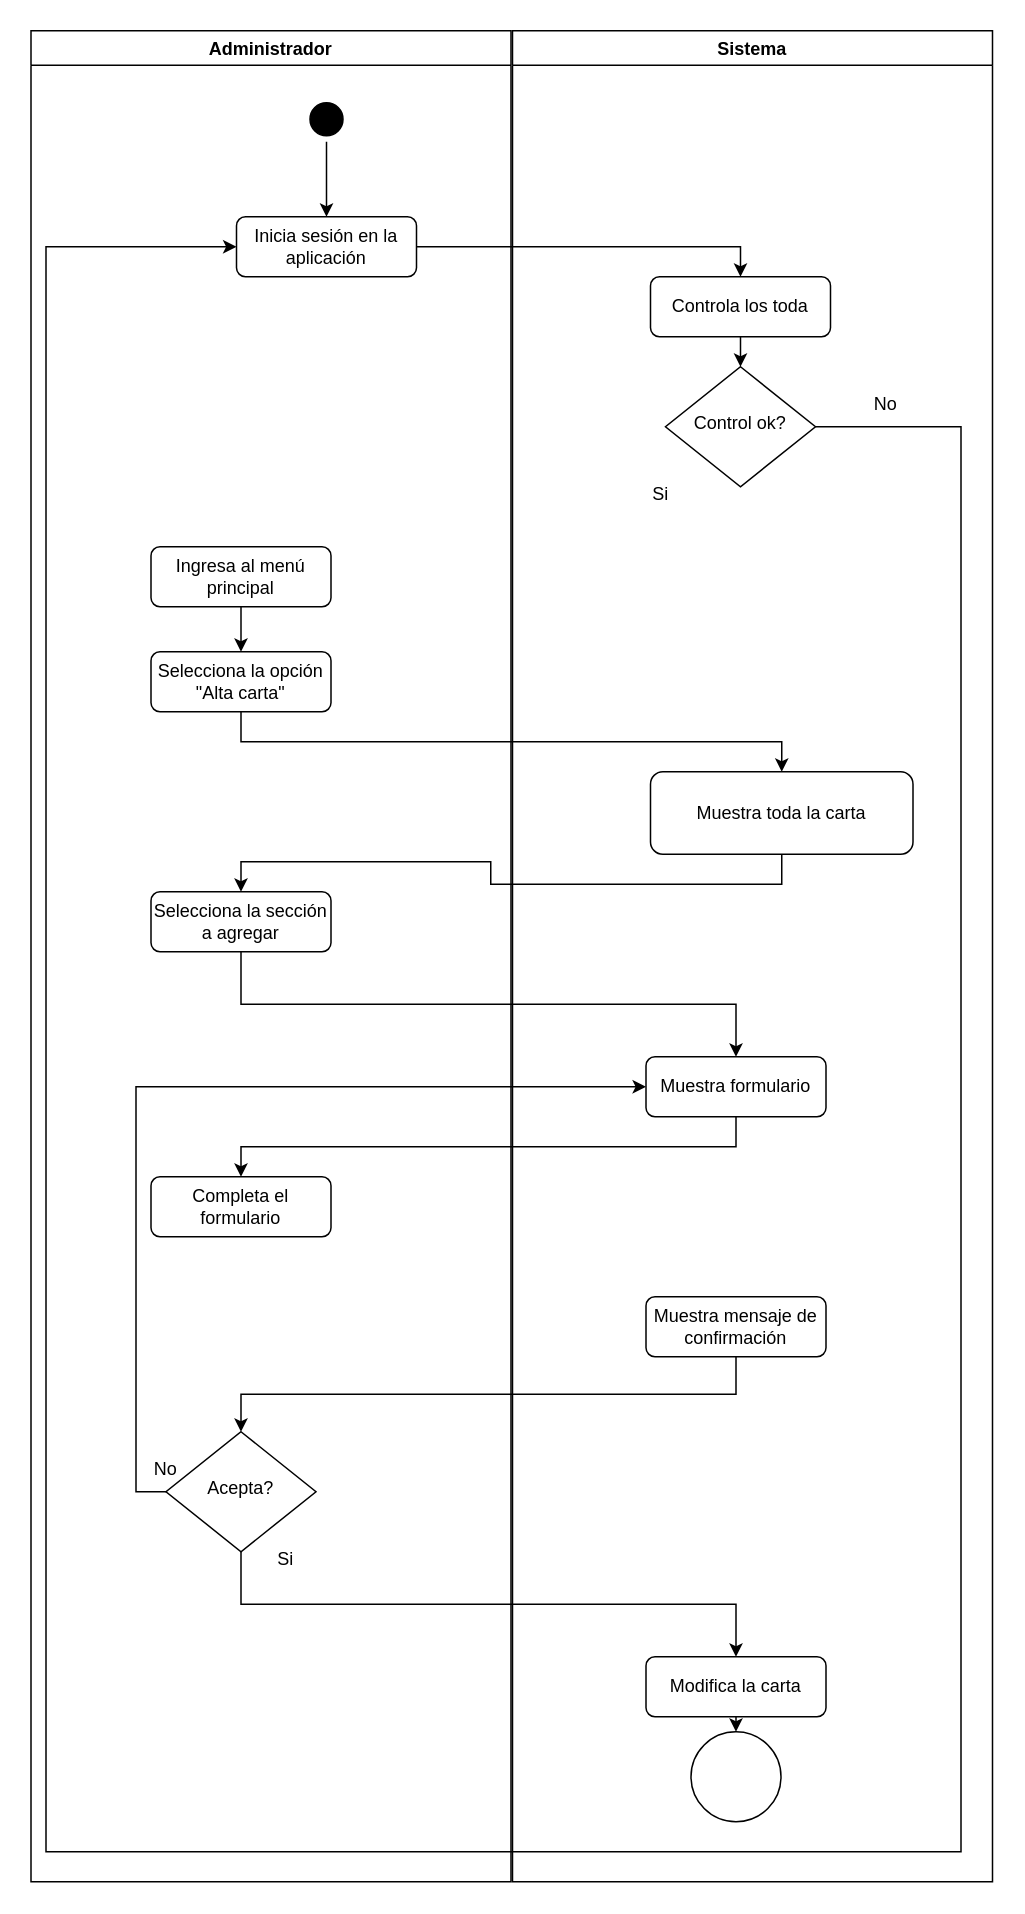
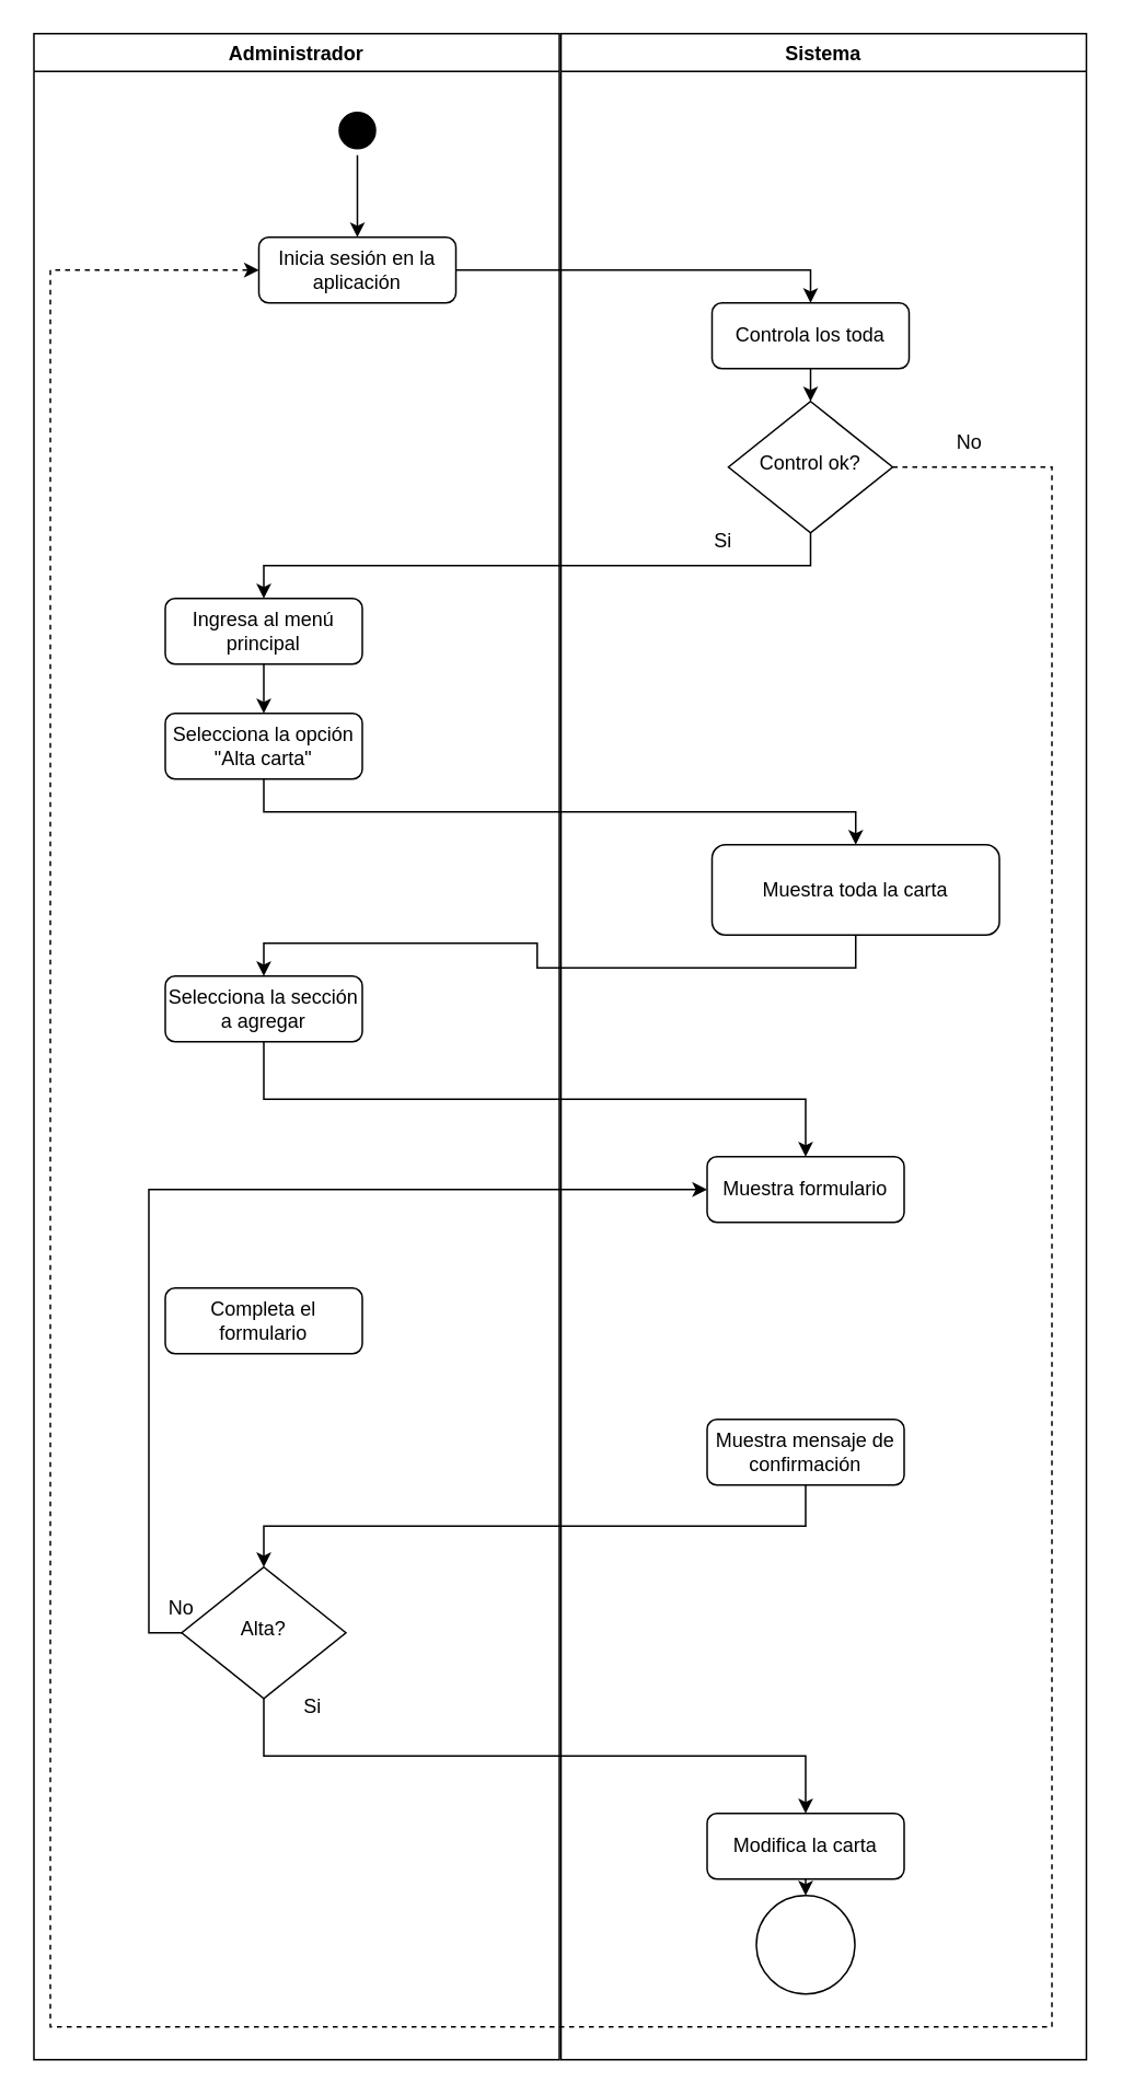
+ <mxCell id="28" style="edgeStyle=orthogonalEdgeStyle;rounded=0;orthogonalLoop=1;jettySize=auto;html=1;exitX=0.5;exitY=1;exitDx=0;exitDy=0;entryX=0.5;entryY=0;entryDx=0;entryDy=0;" edge="1" parent="1" source="18" target="7"><mxGeometry relative="1" as="geometry" /></mxCell>
- <mxCell id="33" style="edgeStyle=orthogonalEdgeStyle;rounded=0;orthogonalLoop=1;jettySize=auto;html=1;exitX=0.5;exitY=1;exitDx=0;exitDy=0;" edge="1" parent="1" source="22" target="11"><mxGeometry relative="1" as="geometry" /></mxCell>
- <mxCell id="27" style="edgeStyle=orthogonalEdgeStyle;rounded=0;orthogonalLoop=1;jettySize=auto;html=1;exitX=1;exitY=0.5;exitDx=0;exitDy=0;entryX=0;entryY=0.5;entryDx=0;entryDy=0;" edge="1" parent="1" source="18" target="3"><mxGeometry relative="1" as="geometry"><mxPoint x="630" y="414" as="targetPoint" /><Array as="points"><mxPoint x="640" y="284" /><mxPoint x="640" y="1234" /><mxPoint x="30" y="1234" /><mxPoint x="30" y="164" /></Array></mxGeometry></mxCell>
+ <mxCell id="27" style="edgeStyle=orthogonalEdgeStyle;rounded=0;orthogonalLoop=1;jettySize=auto;html=1;exitX=1;exitY=0.5;exitDx=0;exitDy=0;entryX=0;entryY=0.5;entryDx=0;entryDy=0;dashed=1;" edge="1" parent="1" source="18" target="3"><mxGeometry relative="1" as="geometry"><mxPoint x="630" y="414" as="targetPoint" /><Array as="points"><mxPoint x="640" y="284" /><mxPoint x="640" y="1234" /><mxPoint x="30" y="1234" /><mxPoint x="30" y="164" /></Array></mxGeometry></mxCell>
- <mxCell id="12" value="Acepta?" style="rhombus;whiteSpace=wrap;html=1;shadow=0;fontFamily=Helvetica;fontSize=12;align=center;strokeWidth=1;spacing=6;spacingTop=-4;" vertex="1" parent="5"><mxGeometry x="90" y="934" width="100" height="80" as="geometry" /></mxCell>
+ <mxCell id="12" value="Alta?" style="rhombus;whiteSpace=wrap;html=1;shadow=0;fontFamily=Helvetica;fontSize=12;align=center;strokeWidth=1;spacing=6;spacingTop=-4;" vertex="1" parent="5"><mxGeometry x="90" y="934" width="100" height="80" as="geometry" /></mxCell>
